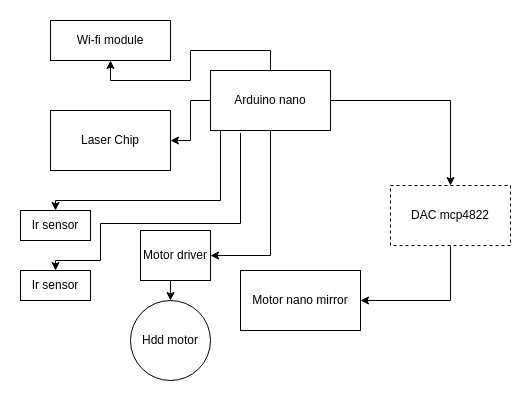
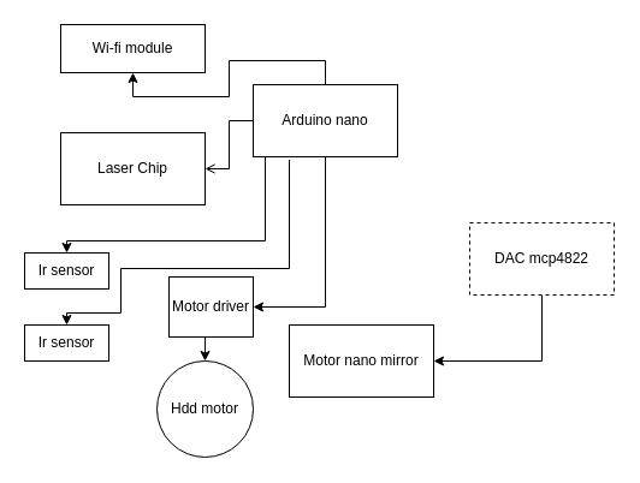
- <mxCell id="2" style="edgeStyle=orthogonalEdgeStyle;rounded=0;orthogonalLoop=1;jettySize=auto;html=1;exitX=1;exitY=0.5;exitDx=0;exitDy=0;entryX=0.5;entryY=0;entryDx=0;entryDy=0;" edge="1" parent="1" source="8" target="18"><mxGeometry relative="1" as="geometry" /></mxCell>
- <mxCell id="6" style="edgeStyle=orthogonalEdgeStyle;rounded=0;orthogonalLoop=1;jettySize=auto;html=1;exitX=0;exitY=0.5;exitDx=0;exitDy=0;entryX=1;entryY=0.5;entryDx=0;entryDy=0;" edge="1" parent="1" source="8" target="10"><mxGeometry relative="1" as="geometry" /></mxCell>
+ <mxCell id="6" style="edgeStyle=orthogonalEdgeStyle;rounded=0;orthogonalLoop=1;jettySize=auto;html=1;exitX=0;exitY=0.5;exitDx=0;exitDy=0;entryX=1;entryY=0.5;entryDx=0;entryDy=0;endArrow=open;" edge="1" parent="1" source="8" target="10"><mxGeometry relative="1" as="geometry" /></mxCell>
